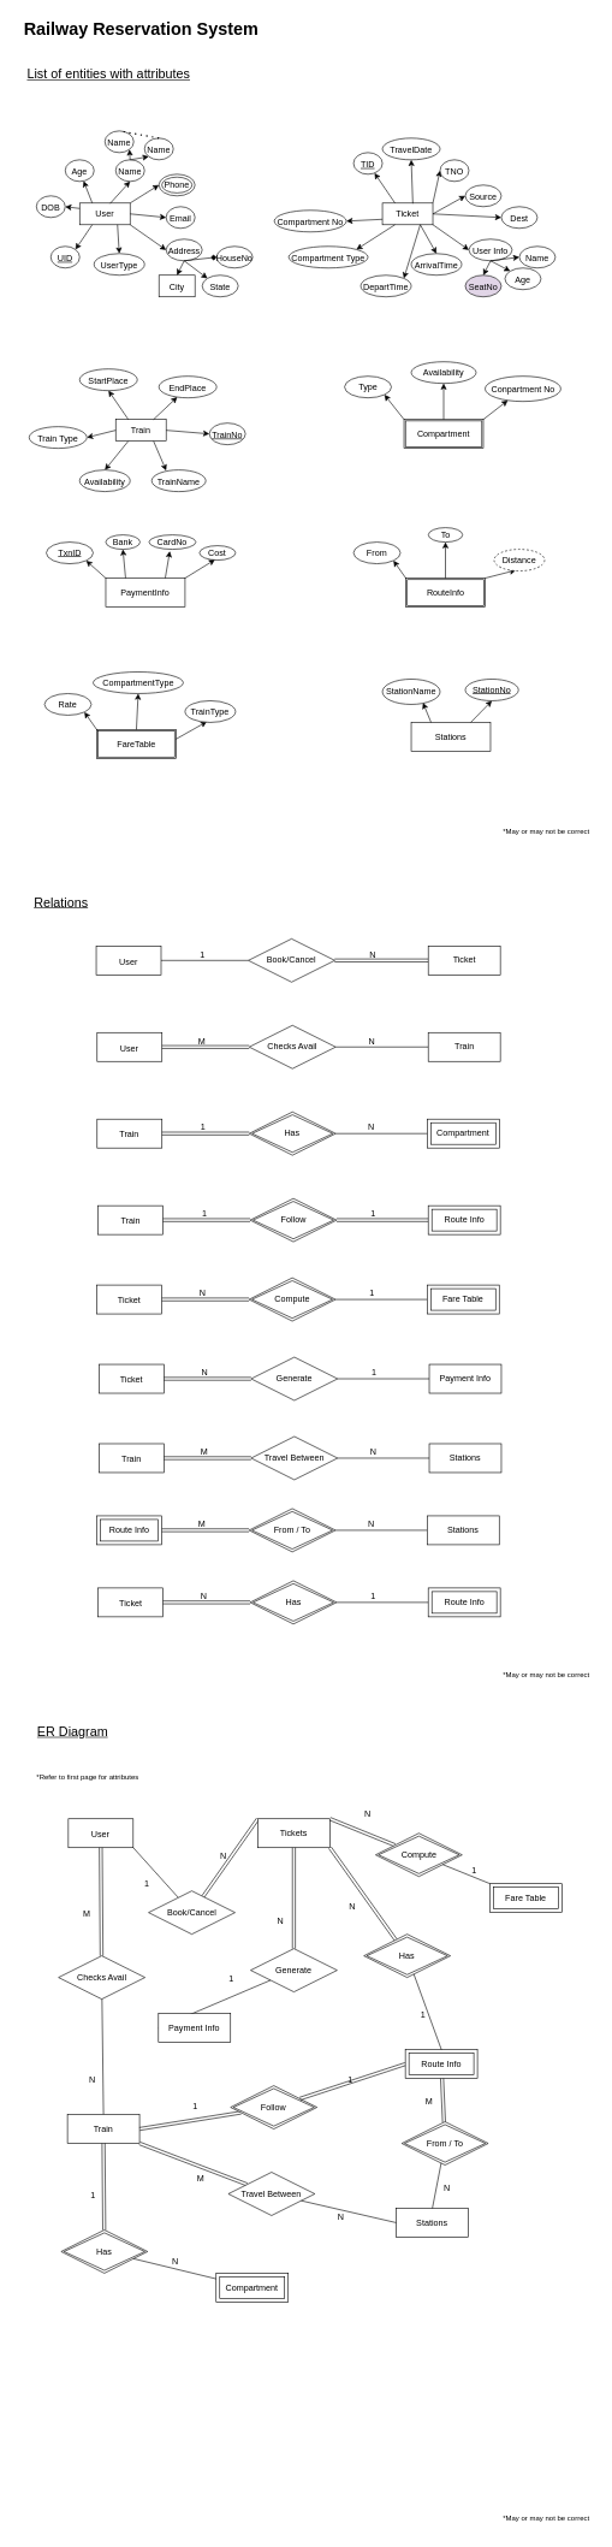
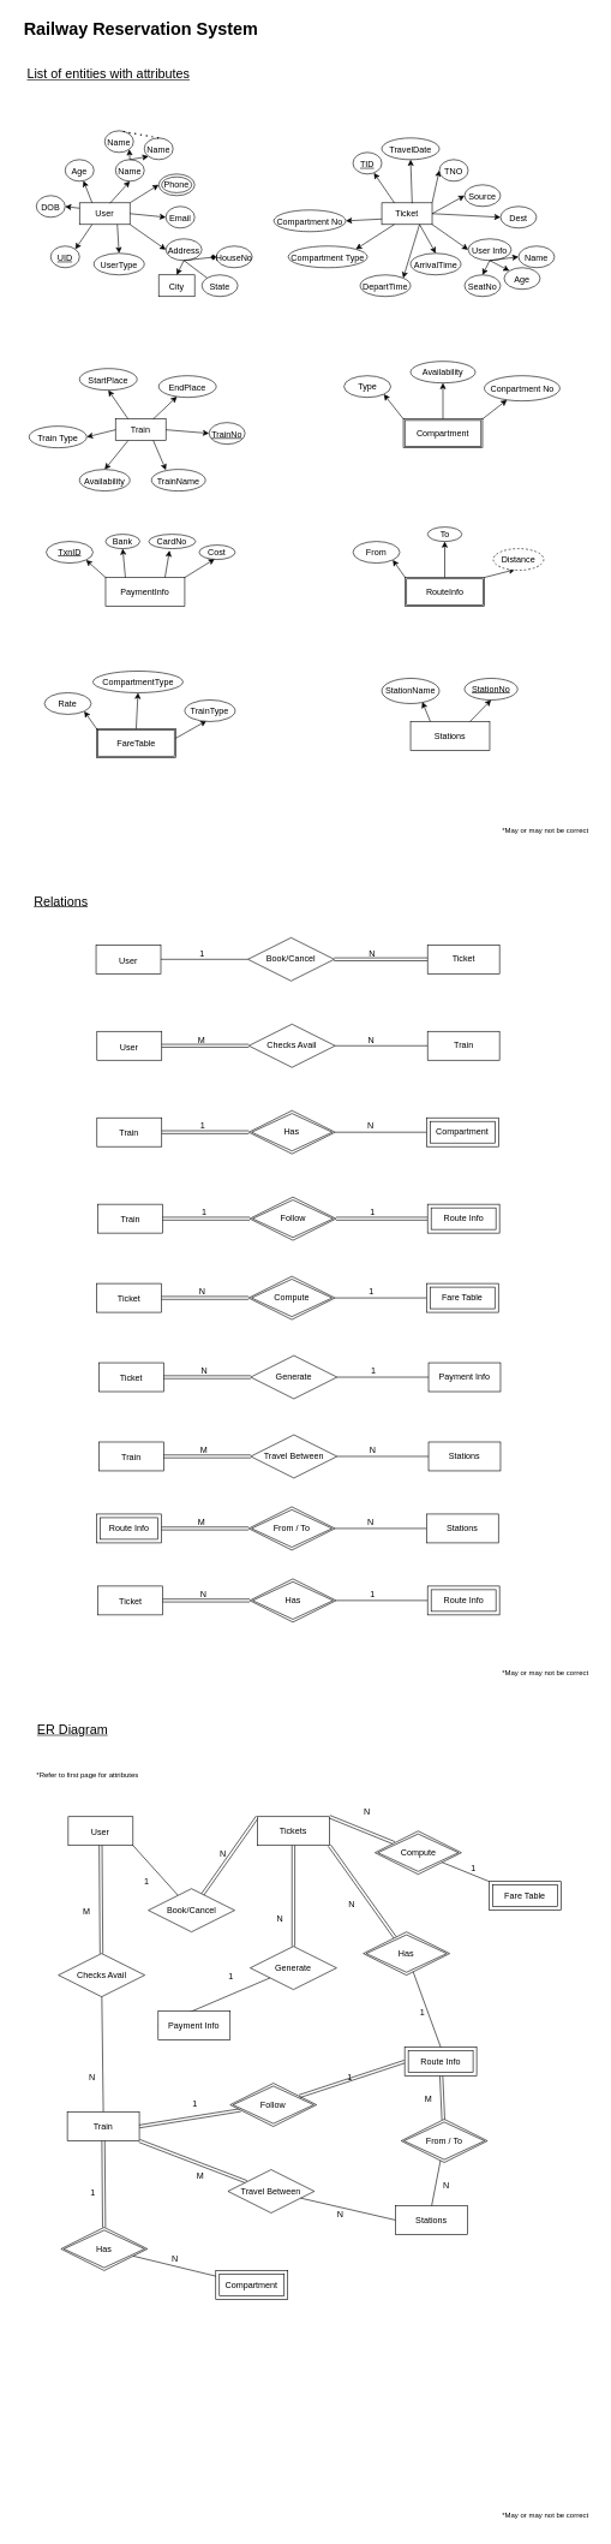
- <mxCell id="25" value="" style="endArrow=classic;html=1;rounded=0;fontSize=12;exitX=0.5;exitY=1;exitDx=0;exitDy=0;entryX=0;entryY=0;entryDx=0;entryDy=0;" parent="1" source="9" target="22" edge="1"><mxGeometry width="50" height="50" relative="1" as="geometry"><mxPoint x="160" y="500" as="sourcePoint" /><mxPoint x="210" y="450" as="targetPoint" /></mxGeometry></mxCell>
+ <mxCell id="25" value="" style="endArrow=none;html=1;rounded=0;fontSize=12;exitX=0.5;exitY=1;exitDx=0;exitDy=0;entryX=0;entryY=0;entryDx=0;entryDy=0;" parent="1" source="9" target="22" edge="1"><mxGeometry width="50" height="50" relative="1" as="geometry"><mxPoint x="160" y="500" as="sourcePoint" /><mxPoint x="210" y="450" as="targetPoint" /></mxGeometry></mxCell>
- <mxCell id="49" value="&lt;font style=&quot;font-size: 12px;&quot;&gt;SeatNo&lt;/font&gt;" style="ellipse;whiteSpace=wrap;html=1;fontSize=15;fillColor=#e1d5e7;" parent="1" vertex="1"><mxGeometry x="645" y="380" width="50" height="30" as="geometry" /></mxCell>
+ <mxCell id="49" value="&lt;font style=&quot;font-size: 12px;&quot;&gt;SeatNo&lt;/font&gt;" style="ellipse;whiteSpace=wrap;html=1;fontSize=15;" parent="1" vertex="1"><mxGeometry x="645" y="380" width="50" height="30" as="geometry" /></mxCell>
